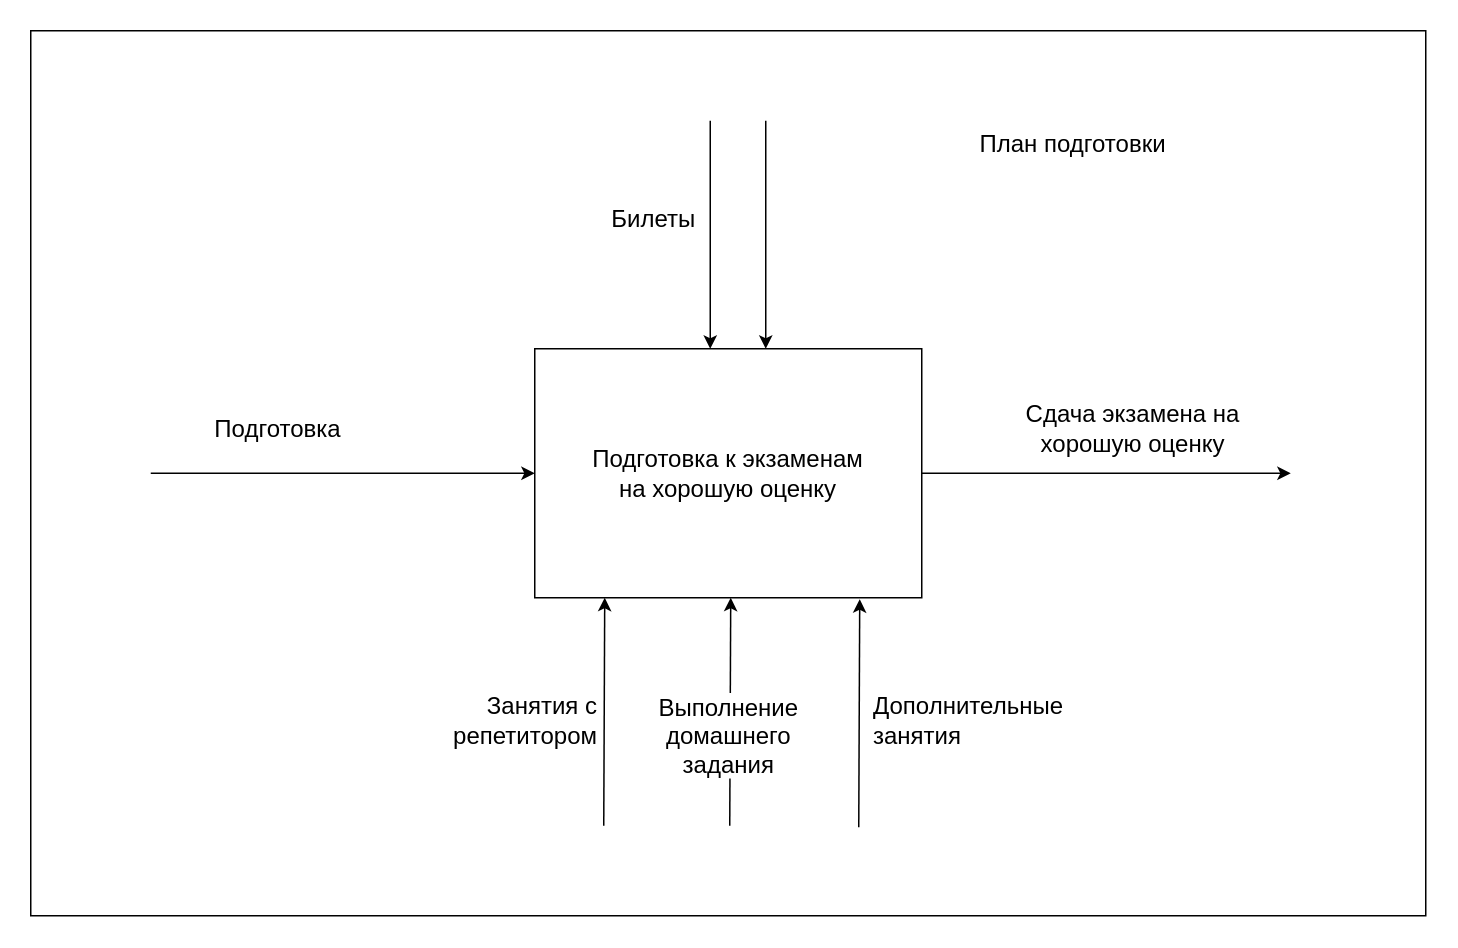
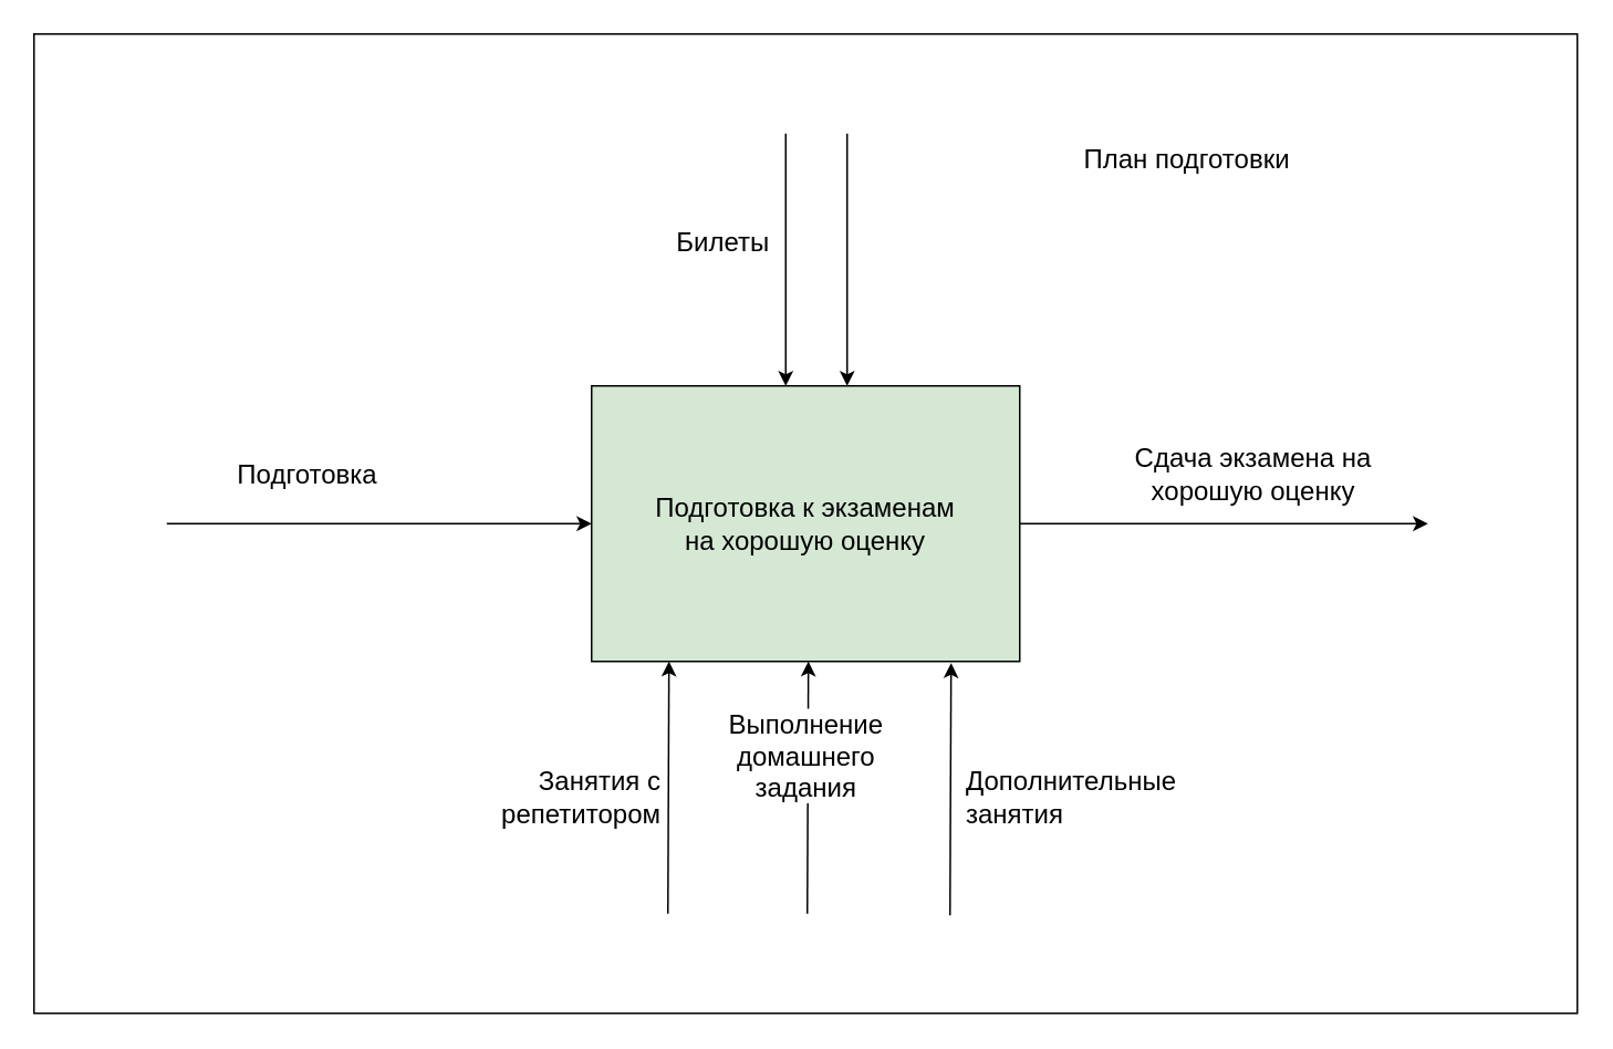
- <mxCell id="3" value="&lt;font style=&quot;font-size: 16px;&quot;&gt;Подготовка к экзаменам&lt;br&gt;на хорошую оценку&lt;br&gt;&lt;/font&gt;" style="rounded=0;whiteSpace=wrap;html=1;" vertex="1" parent="1"><mxGeometry x="356" y="232" width="258" height="166" as="geometry" /></mxCell>
+ <mxCell id="3" value="&lt;font style=&quot;font-size: 16px;&quot;&gt;Подготовка к экзаменам&lt;br&gt;на хорошую оценку&lt;br&gt;&lt;/font&gt;" style="rounded=0;whiteSpace=wrap;html=1;fillColor=#d5e8d4;" vertex="1" parent="1"><mxGeometry x="356" y="232" width="258" height="166" as="geometry" /></mxCell>
- <mxCell id="15" value="Выполнение домашнего задания" style="text;html=1;strokeColor=none;fillColor=none;align=center;verticalAlign=middle;whiteSpace=wrap;rounded=0;fontSize=16;labelBackgroundColor=default;" vertex="1" parent="1"><mxGeometry x="422.5" y="450" width="125" height="80" as="geometry" /></mxCell>
+ <mxCell id="15" value="Выполнение домашнего задания" style="text;html=1;strokeColor=none;fillColor=none;align=center;verticalAlign=middle;whiteSpace=wrap;rounded=0;fontSize=16;labelBackgroundColor=default;" vertex="1" parent="1"><mxGeometry x="422.5" y="415" width="125" height="80" as="geometry" /></mxCell>
